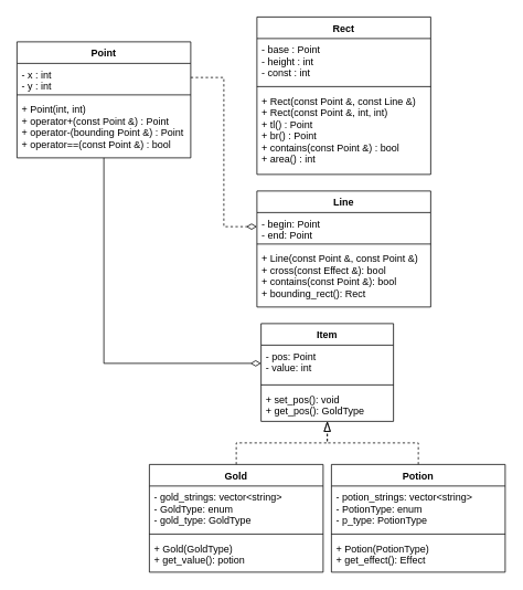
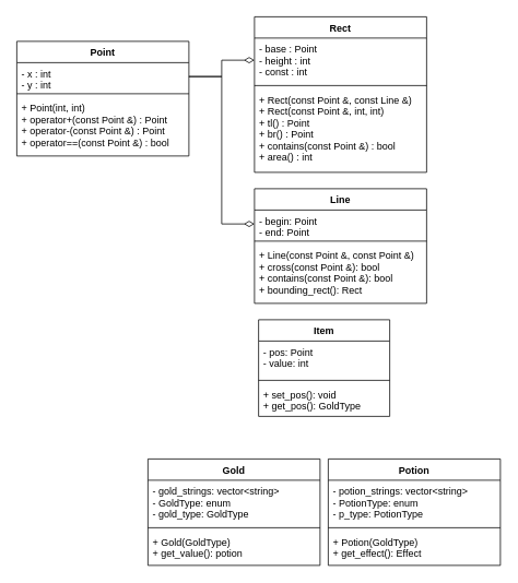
+ <mxCell id="16" style="edgeStyle=orthogonalEdgeStyle;rounded=0;orthogonalLoop=1;jettySize=auto;html=1;exitX=1;exitY=0.5;exitDx=0;exitDy=0;entryX=0;entryY=0.5;entryDx=0;entryDy=0;startArrow=none;startFill=0;endArrow=diamondThin;endFill=0;endSize=10;" parent="1" source="4" target="8" edge="1"><mxGeometry relative="1" as="geometry" /></mxCell>
- <mxCell id="6" value="+ Point(int, int)&#10;+ operator+(const Point &amp;) : Point&#10;+ operator-(bounding Point &amp;) : Point&#10;+ operator==(const Point &amp;) : bool" style="text;strokeColor=none;fillColor=none;align=left;verticalAlign=top;spacingLeft=4;spacingRight=4;overflow=hidden;rotatable=0;points=[[0,0.5],[1,0.5]];portConstraint=eastwest;" parent="3" vertex="1"><mxGeometry y="68" width="210" height="72" as="geometry" /></mxCell>
+ <mxCell id="6" value="+ Point(int, int)&#10;+ operator+(const Point &amp;) : Point&#10;+ operator-(const Point &amp;) : Point&#10;+ operator==(const Point &amp;) : bool" style="text;strokeColor=none;fillColor=none;align=left;verticalAlign=top;spacingLeft=4;spacingRight=4;overflow=hidden;rotatable=0;points=[[0,0.5],[1,0.5]];portConstraint=eastwest;" parent="3" vertex="1"><mxGeometry y="68" width="210" height="72" as="geometry" /></mxCell>
- <mxCell id="15" style="edgeStyle=orthogonalEdgeStyle;rounded=0;orthogonalLoop=1;jettySize=auto;html=1;exitX=1;exitY=0.5;exitDx=0;exitDy=0;entryX=0;entryY=0.5;entryDx=0;entryDy=0;startArrow=none;startFill=0;endArrow=diamondThin;endFill=0;endSize=10;dashed=1;" parent="1" source="4" target="12" edge="1"><mxGeometry relative="1" as="geometry" /></mxCell>
+ <mxCell id="15" style="edgeStyle=orthogonalEdgeStyle;rounded=0;orthogonalLoop=1;jettySize=auto;html=1;exitX=1;exitY=0.5;exitDx=0;exitDy=0;entryX=0;entryY=0.5;entryDx=0;entryDy=0;startArrow=none;startFill=0;endArrow=diamondThin;endFill=0;endSize=10;" parent="1" source="4" target="12" edge="1"><mxGeometry relative="1" as="geometry" /></mxCell>
- <mxCell id="14" value="+ Line(const Point &amp;, const Point &amp;)&#10;+ cross(const Effect &amp;): bool&#10;+ contains(const Point &amp;): bool&#10;+ bounding_rect(): Rect" style="text;strokeColor=none;fillColor=none;align=left;verticalAlign=top;spacingLeft=4;spacingRight=4;overflow=hidden;rotatable=0;points=[[0,0.5],[1,0.5]];portConstraint=eastwest;" parent="11" vertex="1"><mxGeometry y="68" width="210" height="72" as="geometry" /></mxCell>
+ <mxCell id="14" value="+ Line(const Point &amp;, const Point &amp;)&#10;+ cross(const Point &amp;): bool&#10;+ contains(const Point &amp;): bool&#10;+ bounding_rect(): Rect" style="text;strokeColor=none;fillColor=none;align=left;verticalAlign=top;spacingLeft=4;spacingRight=4;overflow=hidden;rotatable=0;points=[[0,0.5],[1,0.5]];portConstraint=eastwest;" parent="11" vertex="1"><mxGeometry y="68" width="210" height="72" as="geometry" /></mxCell>
- <mxCell id="2" style="edgeStyle=orthogonalEdgeStyle;rounded=0;orthogonalLoop=1;jettySize=auto;html=1;entryX=0;entryY=0.5;entryDx=0;entryDy=0;startArrow=none;startFill=0;endArrow=diamondThin;endFill=0;endSize=10;" parent="1" source="3" target="18" edge="1"><mxGeometry relative="1" as="geometry" /></mxCell>
- <mxCell id="26" style="edgeStyle=orthogonalEdgeStyle;rounded=0;orthogonalLoop=1;jettySize=auto;html=1;exitX=0.5;exitY=0;exitDx=0;exitDy=0;dashed=1;startArrow=none;startFill=0;endArrow=blockThin;endFill=0;endSize=10;" parent="1" source="27" target="17" edge="1"><mxGeometry relative="1" as="geometry" /></mxCell>
- <mxCell id="21" style="edgeStyle=orthogonalEdgeStyle;rounded=0;orthogonalLoop=1;jettySize=auto;html=1;exitX=0.5;exitY=0;exitDx=0;exitDy=0;dashed=1;startArrow=none;startFill=0;endArrow=blockThin;endFill=0;endSize=10;" parent="1" source="22" target="17" edge="1"><mxGeometry relative="1" as="geometry" /></mxCell>
- <mxCell id="25" value="+ Potion(PotionType)&#10;+ get_effect(): Effect&#10;" style="text;strokeColor=none;fillColor=none;align=left;verticalAlign=top;spacingLeft=4;spacingRight=4;overflow=hidden;rotatable=0;points=[[0,0.5],[1,0.5]];portConstraint=eastwest;" parent="22" vertex="1"><mxGeometry y="88" width="210" height="42" as="geometry" /></mxCell>
+ <mxCell id="25" value="+ Potion(GoldType)&#10;+ get_effect(): Effect&#10;" style="text;strokeColor=none;fillColor=none;align=left;verticalAlign=top;spacingLeft=4;spacingRight=4;overflow=hidden;rotatable=0;points=[[0,0.5],[1,0.5]];portConstraint=eastwest;" parent="22" vertex="1"><mxGeometry y="88" width="210" height="42" as="geometry" /></mxCell>
